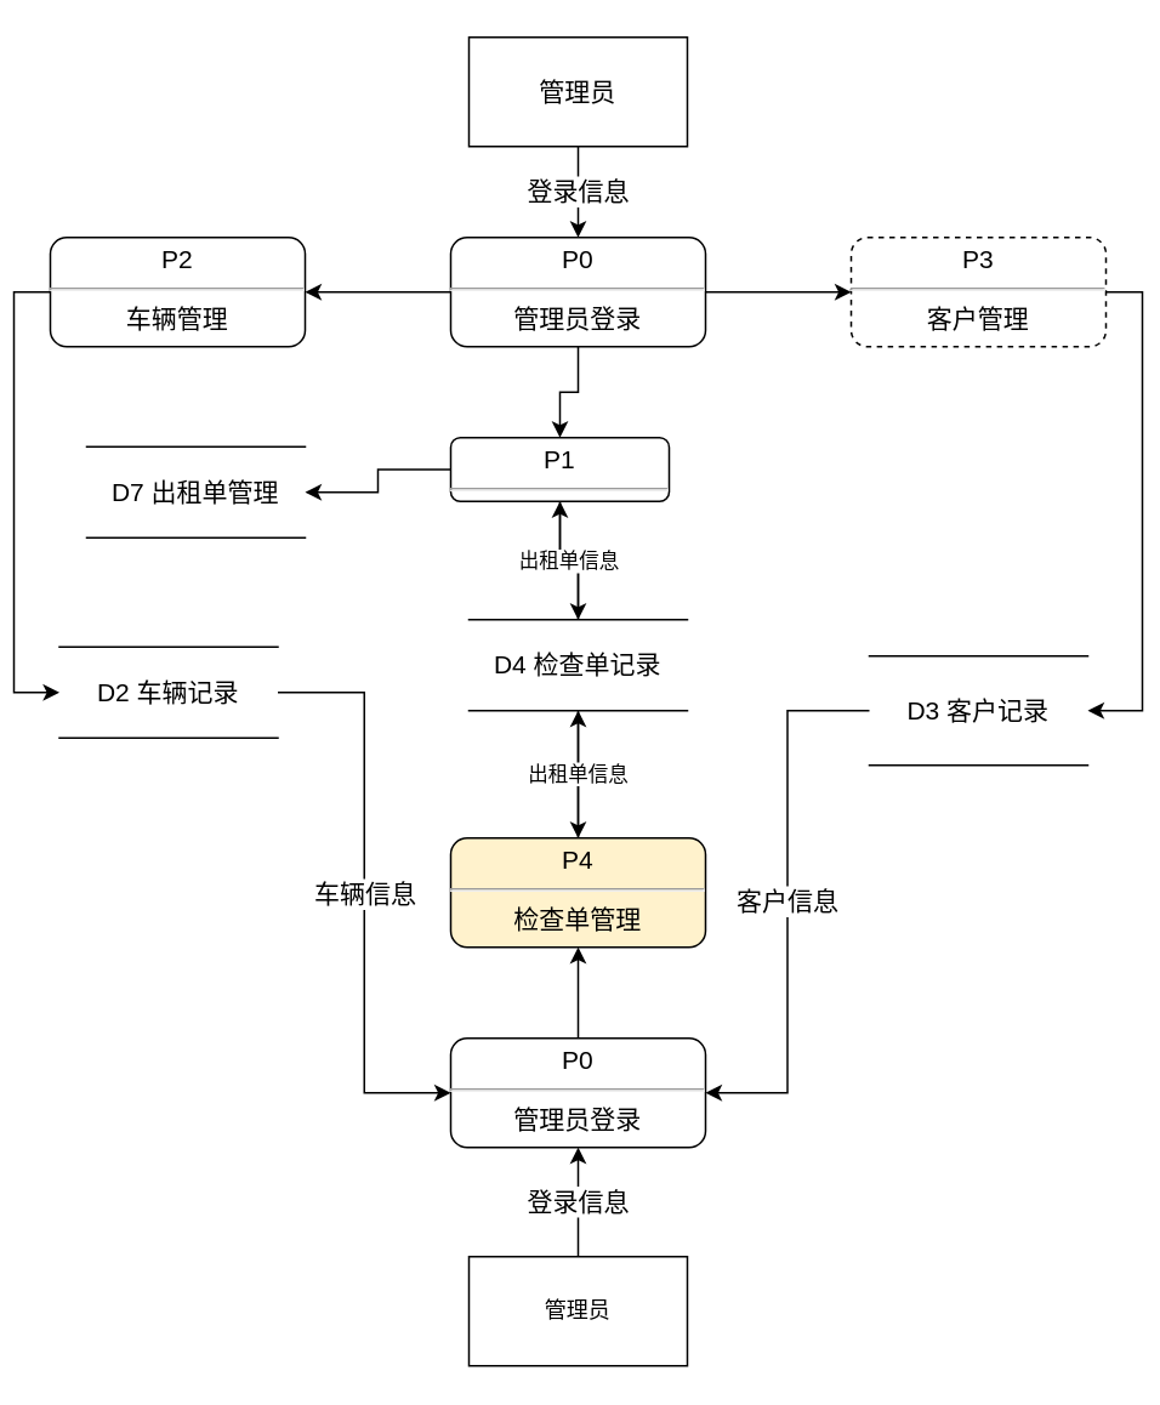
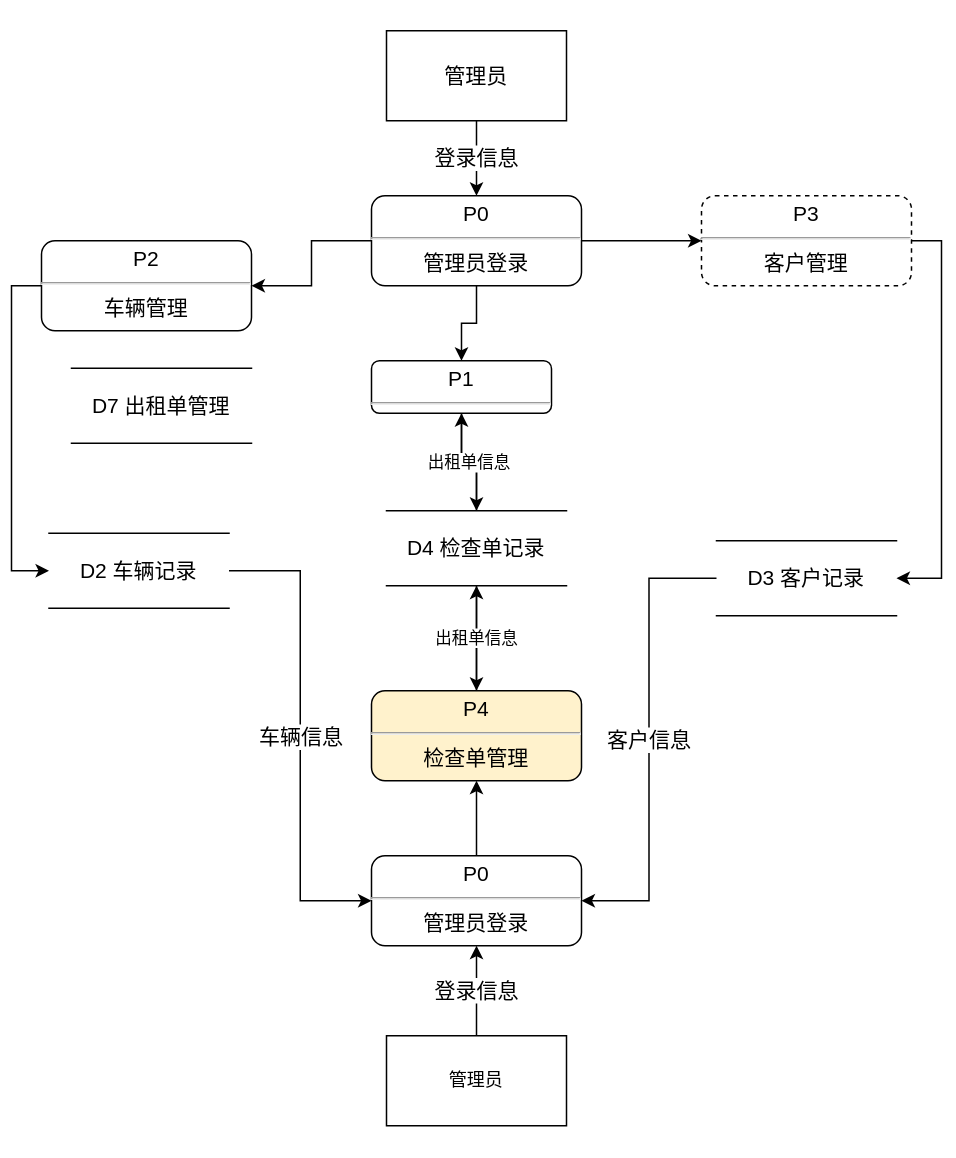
- <mxCell id="13" value="&lt;p style=&quot;margin: 4px 0px 0px; font-size: 14px;&quot;&gt;&lt;span style=&quot;font-size: 14px;&quot;&gt;P2&lt;/span&gt;&lt;/p&gt;&lt;hr style=&quot;font-size: 14px;&quot;&gt;&lt;div style=&quot;height: 2px; font-size: 14px;&quot;&gt;车辆管理&lt;/div&gt;" style="verticalAlign=top;align=center;overflow=fill;fontSize=14;fontFamily=Helvetica;html=1;whiteSpace=wrap;fontStyle=0;rounded=1;" parent="1" vertex="1"><mxGeometry x="20" y="130" width="140" height="60" as="geometry" /></mxCell>
+ <mxCell id="13" value="&lt;p style=&quot;margin: 4px 0px 0px; font-size: 14px;&quot;&gt;&lt;span style=&quot;font-size: 14px;&quot;&gt;P2&lt;/span&gt;&lt;/p&gt;&lt;hr style=&quot;font-size: 14px;&quot;&gt;&lt;div style=&quot;height: 2px; font-size: 14px;&quot;&gt;车辆管理&lt;/div&gt;" style="verticalAlign=top;align=center;overflow=fill;fontSize=14;fontFamily=Helvetica;html=1;whiteSpace=wrap;fontStyle=0;rounded=1;" parent="1" vertex="1"><mxGeometry x="20" y="160" width="140" height="60" as="geometry" /></mxCell>
- <mxCell id="8" style="edgeStyle=orthogonalEdgeStyle;rounded=0;orthogonalLoop=1;jettySize=auto;html=1;exitX=0;exitY=0.5;exitDx=0;exitDy=0;entryX=1;entryY=0.5;entryDx=0;entryDy=0;fontSize=14;fontStyle=0" parent="1" source="10" target="11" edge="1"><mxGeometry relative="1" as="geometry" /></mxCell>
- <mxCell id="23" value="D3 客户记录" style="shape=partialRectangle;whiteSpace=wrap;html=1;left=0;right=0;fillColor=none;fontSize=14;fontStyle=0" parent="1" vertex="1"><mxGeometry x="470" y="360" width="120" height="60" as="geometry" /></mxCell>
+ <mxCell id="23" value="D3 客户记录" style="shape=partialRectangle;whiteSpace=wrap;html=1;left=0;right=0;fillColor=none;fontSize=14;fontStyle=0" parent="1" vertex="1"><mxGeometry x="470" y="360" width="120" height="50" as="geometry" /></mxCell>
